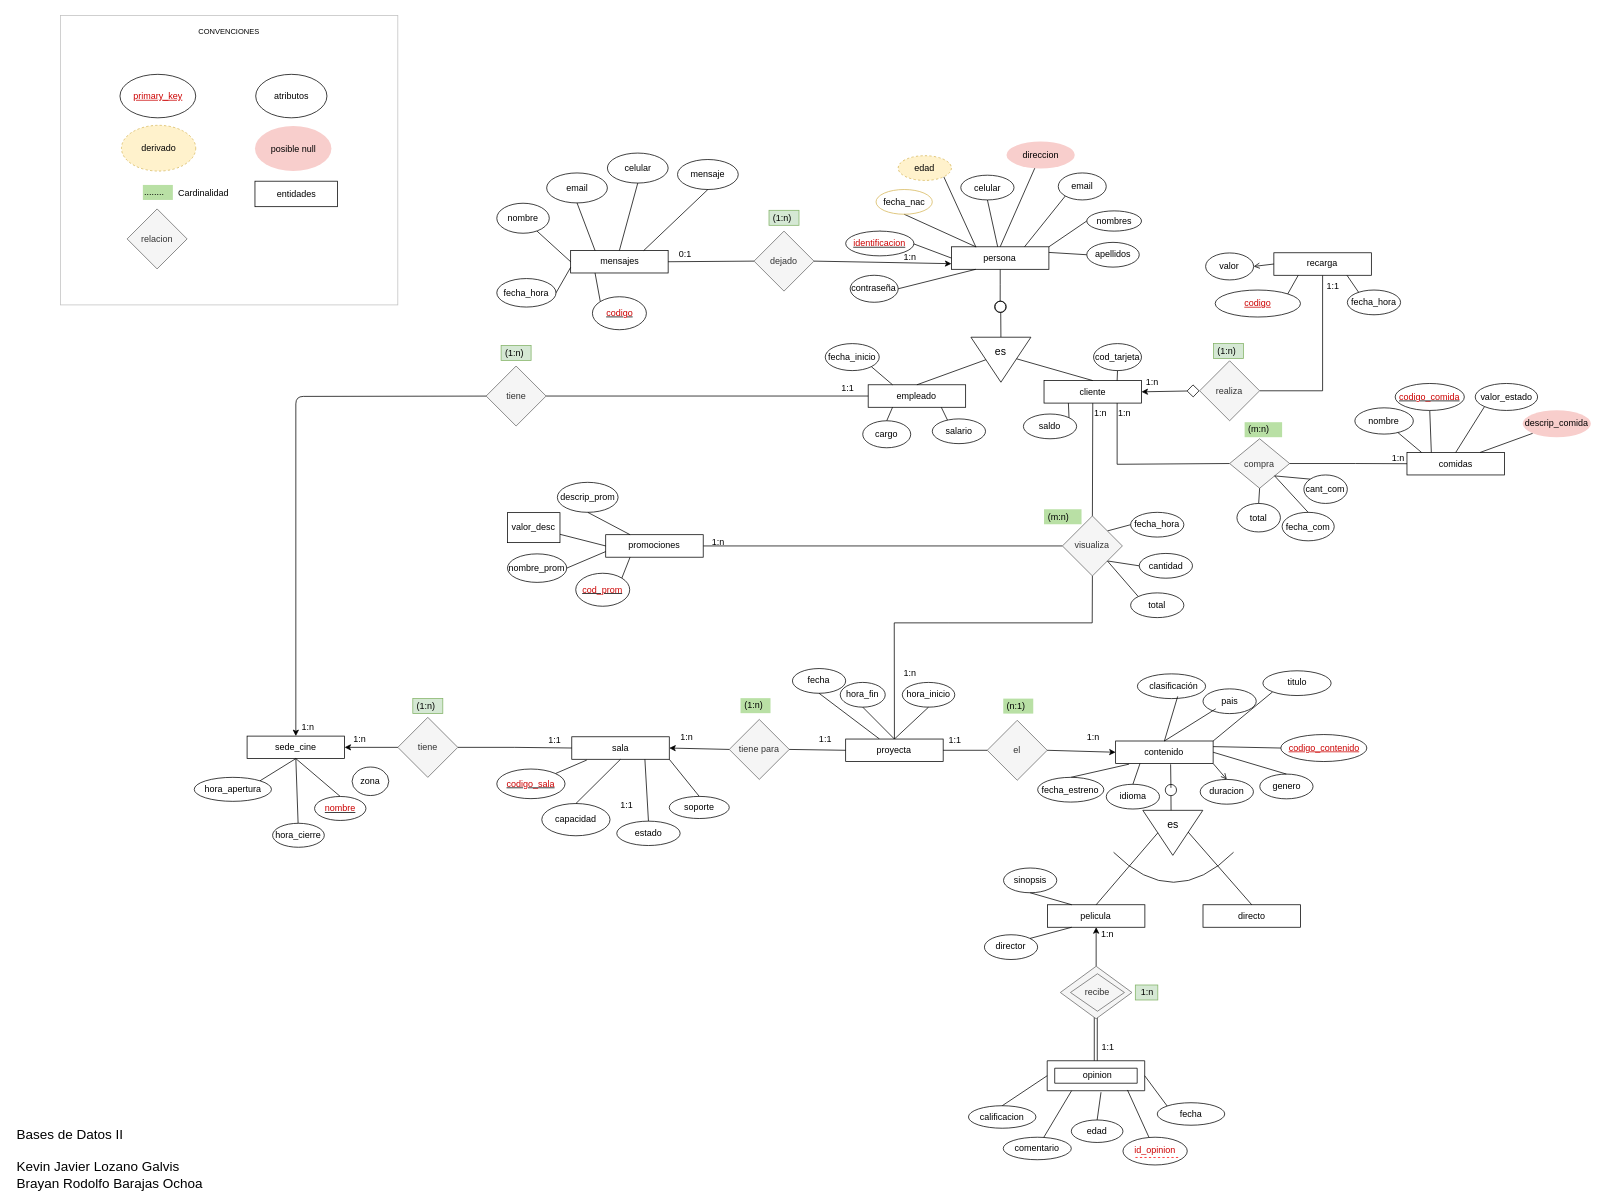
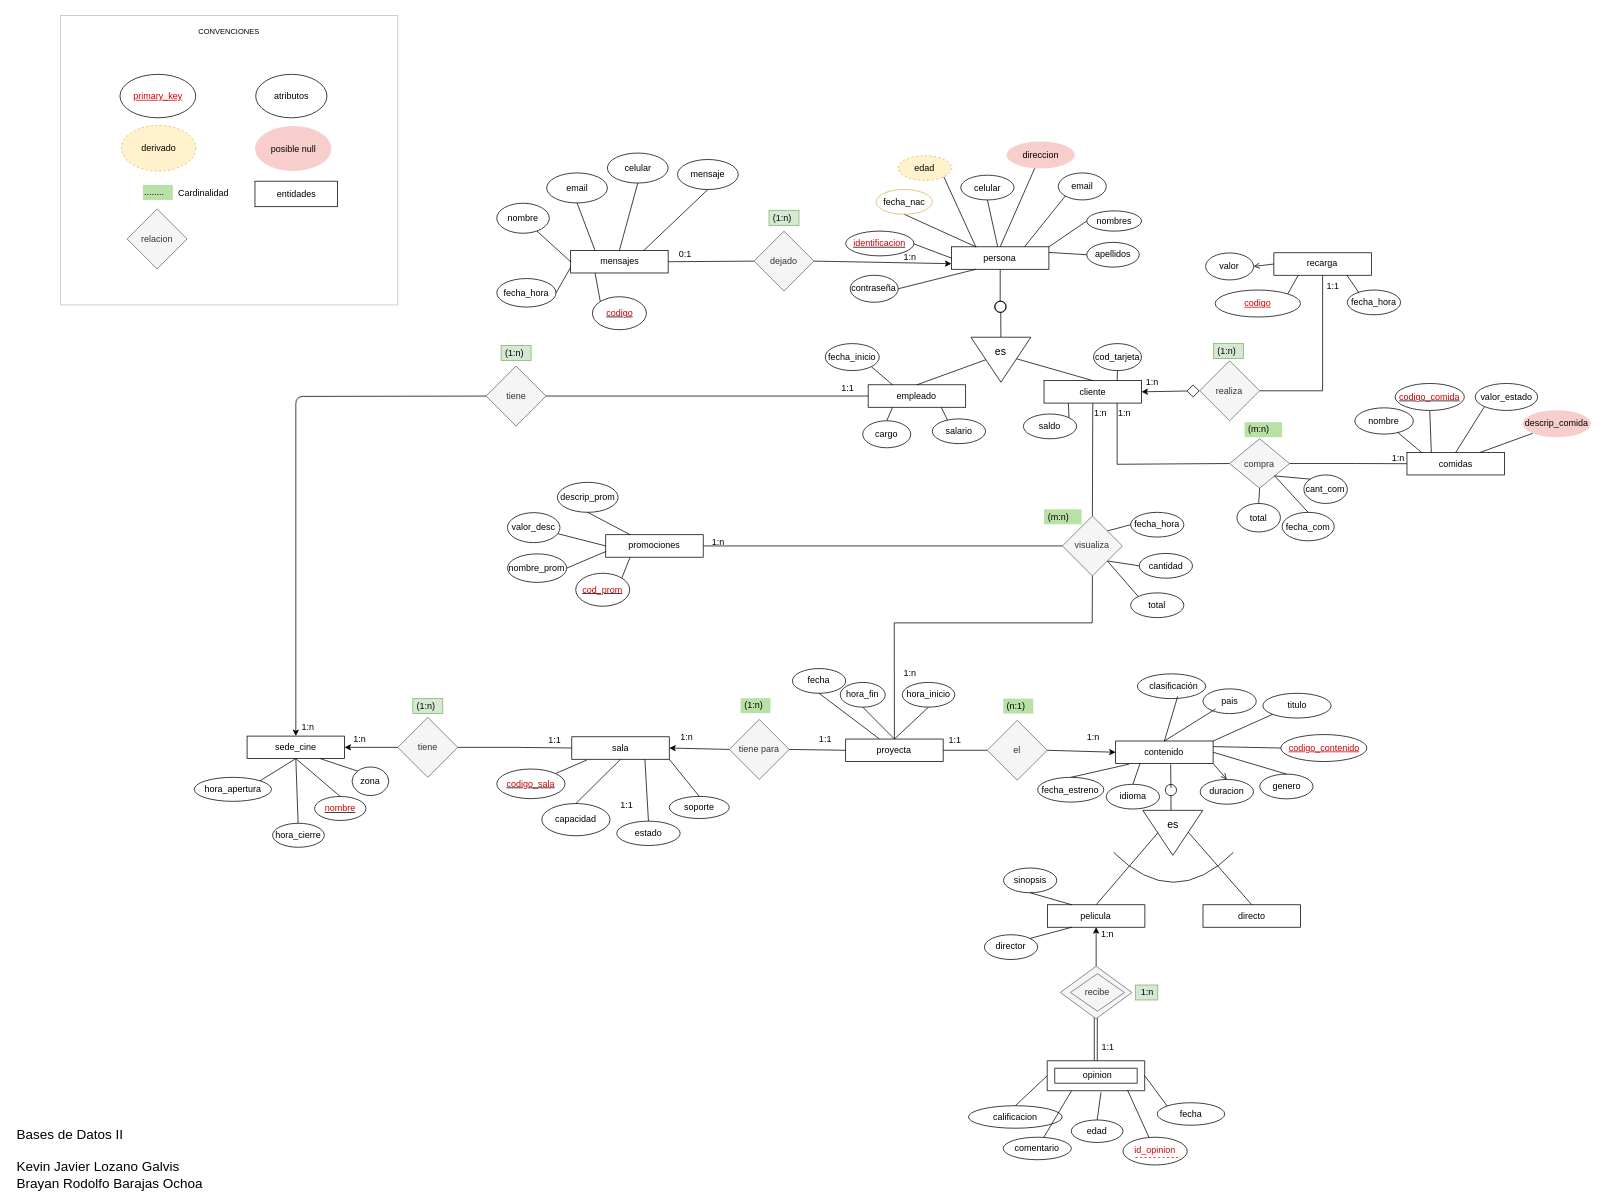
- <mxCell id="25" value="valor_desc" style="whiteSpace=wrap;html=1;rounded=0;" parent="1" vertex="1"><mxGeometry x="676.25" y="683" width="70" height="40" as="geometry" /></mxCell>
+ <mxCell id="25" value="valor_desc" style="ellipse;whiteSpace=wrap;html=1;" parent="1" vertex="1"><mxGeometry x="676.25" y="683" width="70" height="40" as="geometry" /></mxCell>
- <mxCell id="168" value="titulo" style="ellipse;whiteSpace=wrap;html=1;strokeColor=#000000;" parent="1" vertex="1"><mxGeometry x="1683.63" y="893.91" width="91" height="33" as="geometry" /></mxCell>
+ <mxCell id="168" value="titulo" style="ellipse;whiteSpace=wrap;html=1;strokeColor=#000000;" parent="1" vertex="1"><mxGeometry x="1683.63" y="923.91" width="91" height="33" as="geometry" /></mxCell>
+ <mxCell id="33" value="" style="endArrow=none;html=1;exitX=0;exitY=0;exitDx=0;exitDy=0;entryX=0.75;entryY=1;entryDx=0;entryDy=0;" parent="1" source="32" target="5" edge="1"><mxGeometry width="50" height="50" relative="1" as="geometry"><mxPoint x="476.5" y="1146.5" as="sourcePoint" /><mxPoint x="651.5" y="1164.286" as="targetPoint" /><Array as="points" /></mxGeometry></mxCell>
- <mxCell id="177" value="calificacion" style="ellipse;whiteSpace=wrap;html=1;rounded=0;shadow=0;comic=0;strokeColor=#000000;fillColor=none;" parent="1" vertex="1"><mxGeometry x="1291" y="1473.91" width="90" height="30" as="geometry" /></mxCell>
+ <mxCell id="177" value="calificacion" style="ellipse;whiteSpace=wrap;html=1;rounded=0;shadow=0;comic=0;strokeColor=#000000;fillColor=none;" parent="1" vertex="1"><mxGeometry x="1291" y="1473.91" width="125" height="30" as="geometry" /></mxCell>
